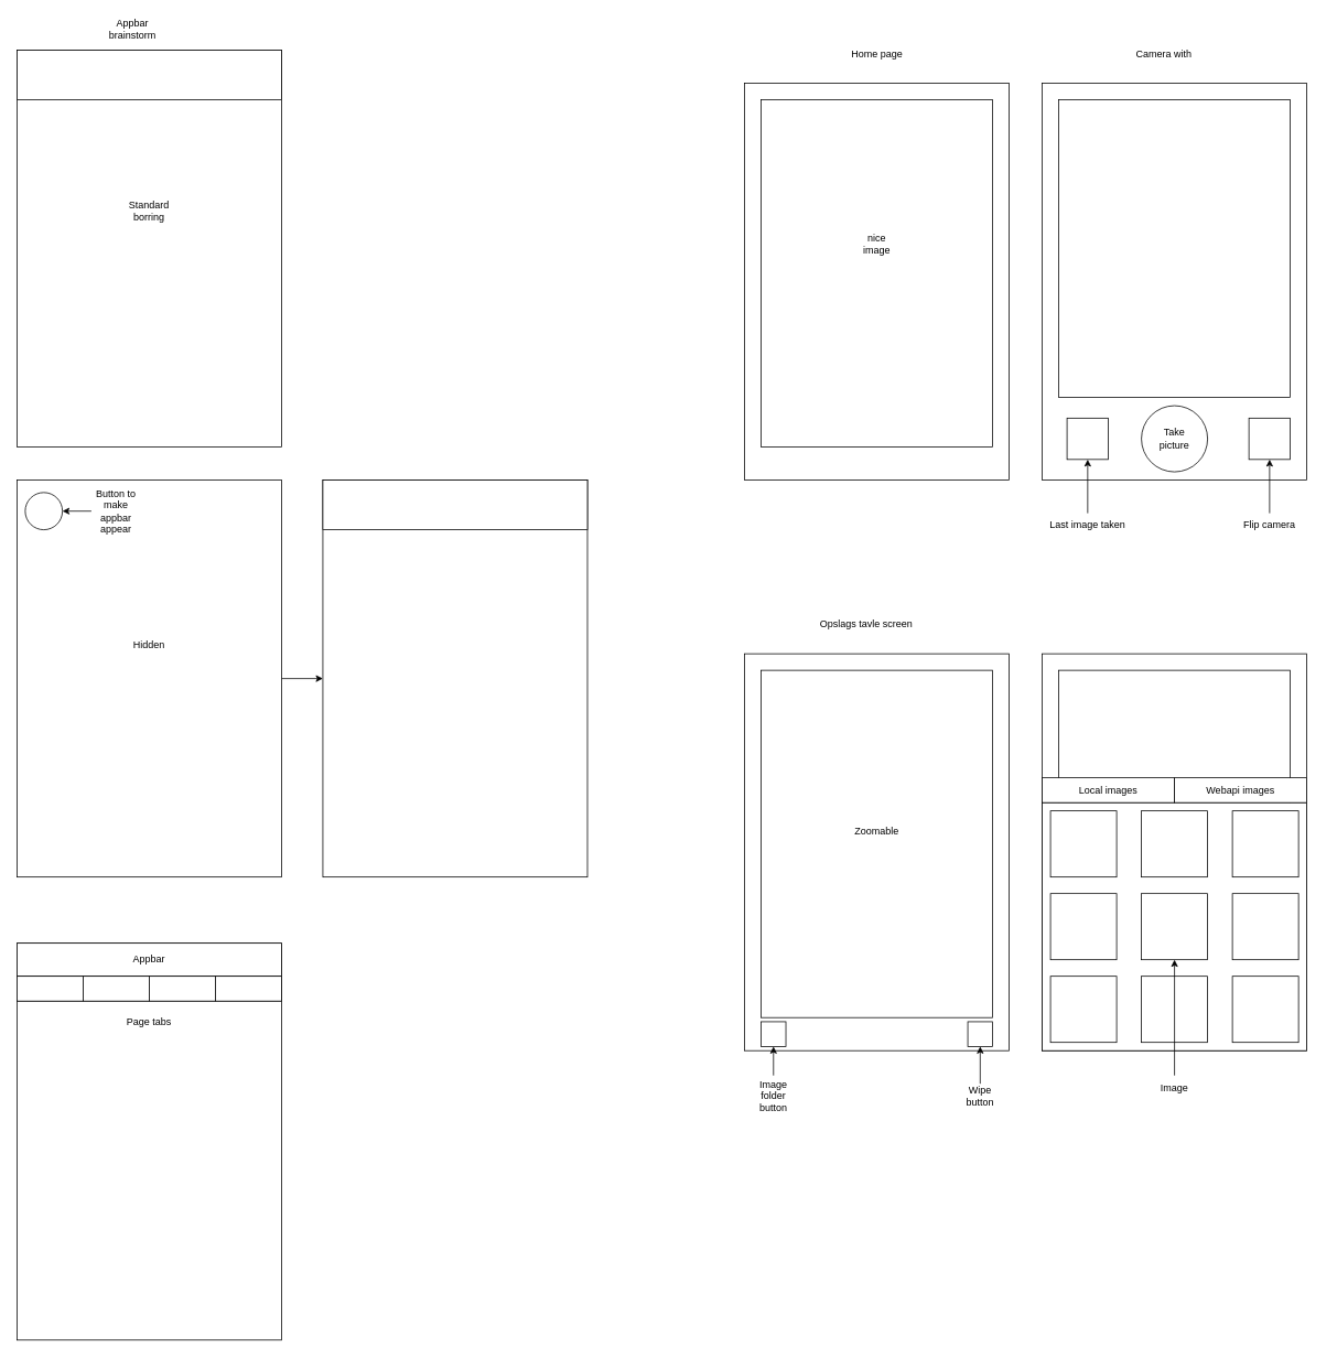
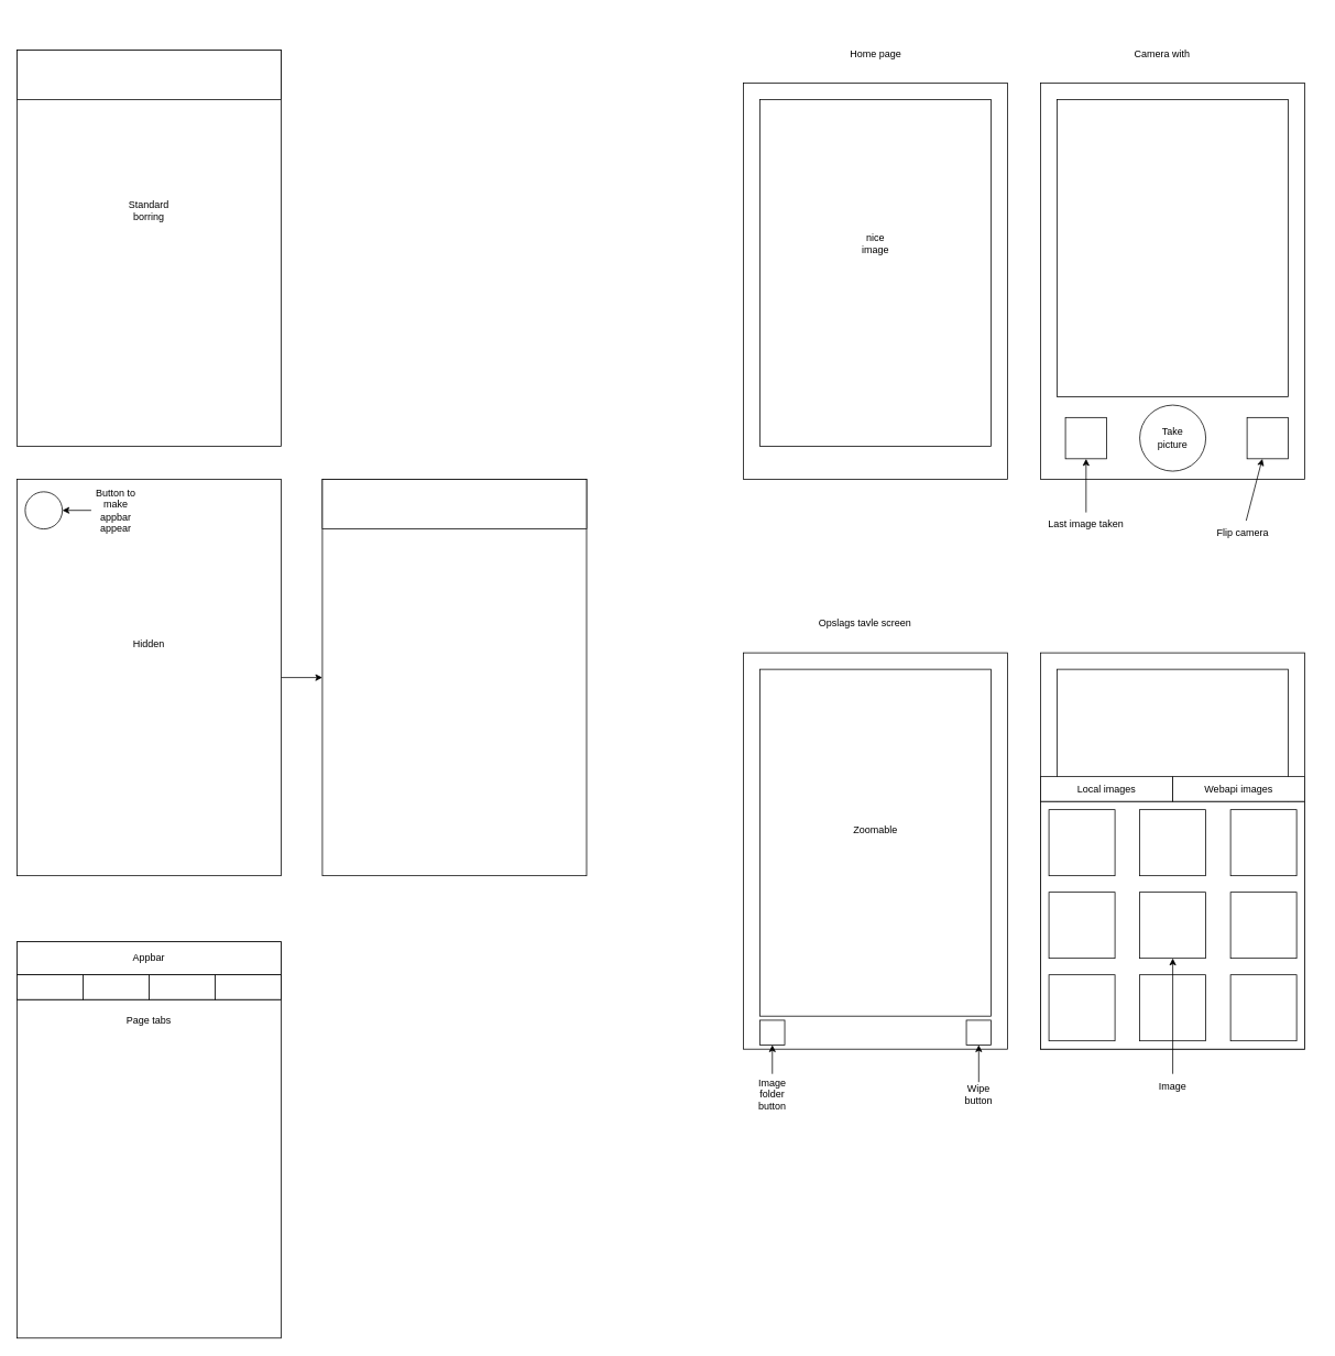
- <mxCell id="48" value="Appbar brainstorm" style="text;html=1;strokeColor=none;fillColor=none;align=center;verticalAlign=middle;whiteSpace=wrap;rounded=0;" vertex="1" parent="1"><mxGeometry x="130" width="60" height="30" as="geometry" y="20" /></mxCell>
- <mxCell id="43" value="Flip camera" style="text;html=1;strokeColor=none;fillColor=none;align=center;verticalAlign=middle;whiteSpace=wrap;rounded=0;" parent="1" vertex="1"><mxGeometry x="1475" y="620" width="120" height="30" as="geometry" /></mxCell>
+ <mxCell id="43" value="Flip camera" style="text;html=1;strokeColor=none;fillColor=none;align=center;verticalAlign=middle;whiteSpace=wrap;rounded=0;" parent="1" vertex="1"><mxGeometry x="1445" y="630" width="120" height="30" as="geometry" /></mxCell>
